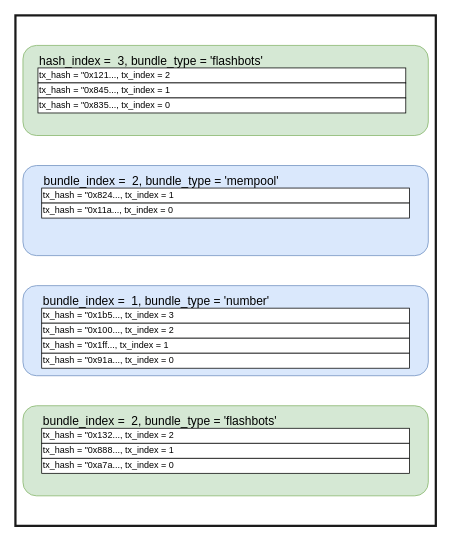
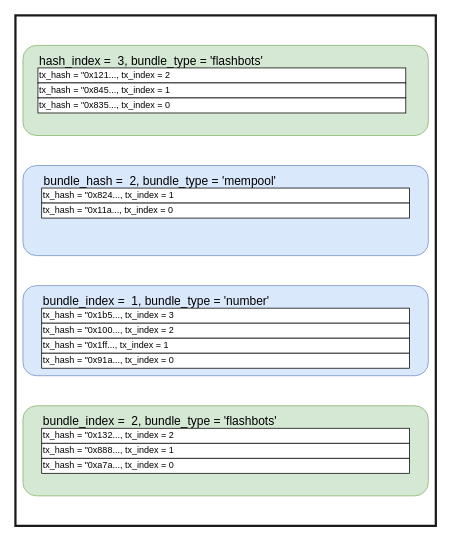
- <mxCell id="13" value="bundle_index =&amp;nbsp; 2, bundle_type = 'mempool'" style="text;html=1;align=left;verticalAlign=middle;whiteSpace=wrap;rounded=0;strokeWidth=3;fontSize=16;" vertex="1" parent="1"><mxGeometry x="56" y="220" width="320" height="40" as="geometry" /></mxCell>
+ <mxCell id="13" value="bundle_hash =&amp;nbsp; 2, bundle_type = 'mempool'" style="text;html=1;align=left;verticalAlign=middle;whiteSpace=wrap;rounded=0;strokeWidth=3;fontSize=16;" vertex="1" parent="1"><mxGeometry x="56" y="220" width="320" height="40" as="geometry" /></mxCell>
